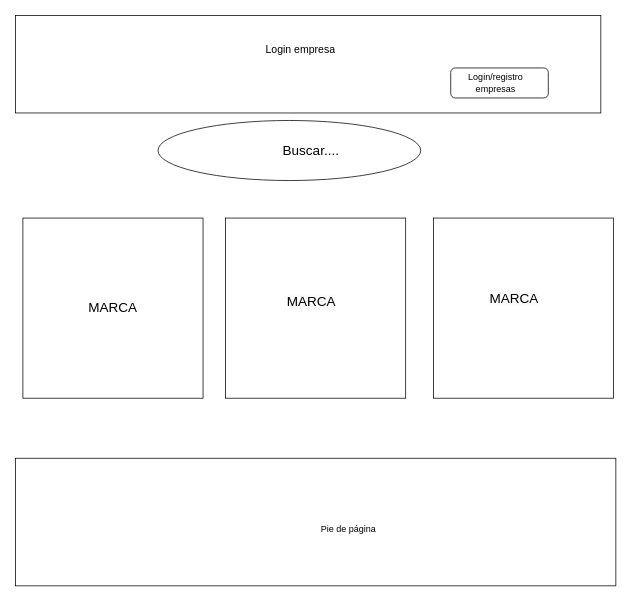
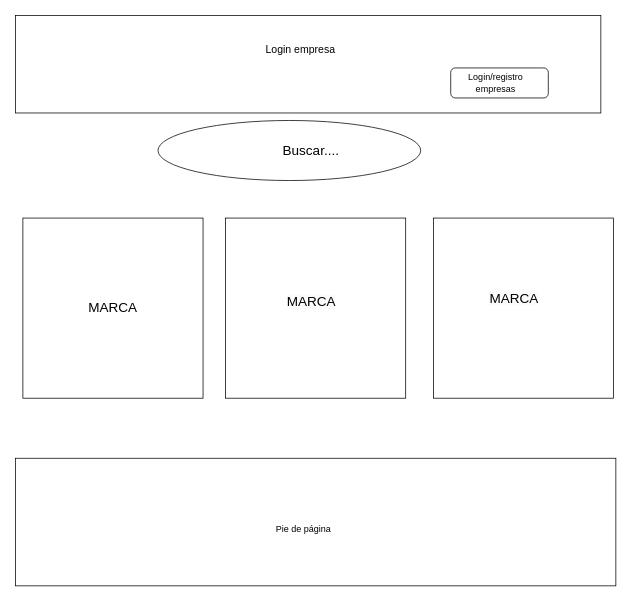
- <mxCell id="13" value="&lt;font style=&quot;vertical-align: inherit;&quot;&gt;&lt;font style=&quot;vertical-align: inherit;&quot;&gt;&lt;font style=&quot;vertical-align: inherit;&quot;&gt;&lt;font style=&quot;vertical-align: inherit;&quot;&gt;Pie de página&lt;/font&gt;&lt;/font&gt;&lt;/font&gt;&lt;/font&gt;" style="text;html=1;strokeColor=none;fillColor=none;align=center;verticalAlign=middle;whiteSpace=wrap;rounded=0;" vertex="1" parent="1"><mxGeometry x="416" y="670" width="96" height="70" as="geometry" /></mxCell>
+ <mxCell id="13" value="&lt;font style=&quot;vertical-align: inherit;&quot;&gt;&lt;font style=&quot;vertical-align: inherit;&quot;&gt;&lt;font style=&quot;vertical-align: inherit;&quot;&gt;&lt;font style=&quot;vertical-align: inherit;&quot;&gt;Pie de página&lt;/font&gt;&lt;/font&gt;&lt;/font&gt;&lt;/font&gt;" style="text;html=1;strokeColor=none;fillColor=none;align=center;verticalAlign=middle;whiteSpace=wrap;rounded=0;" vertex="1" parent="1"><mxGeometry x="356" y="670" width="96" height="70" as="geometry" /></mxCell>
